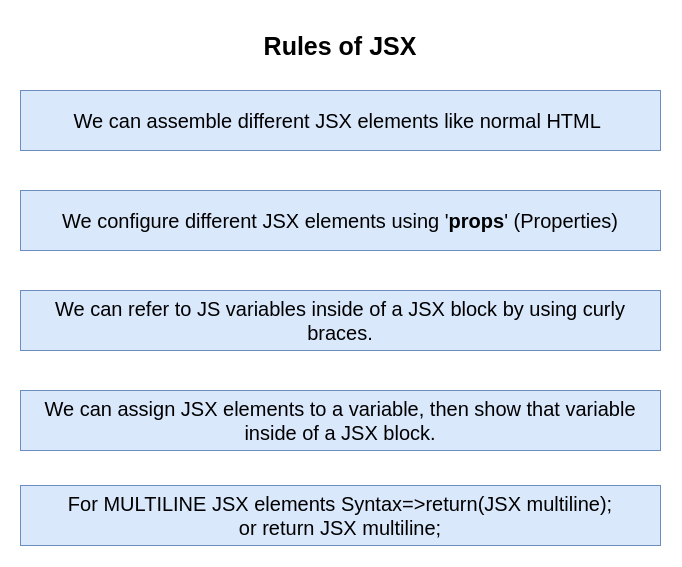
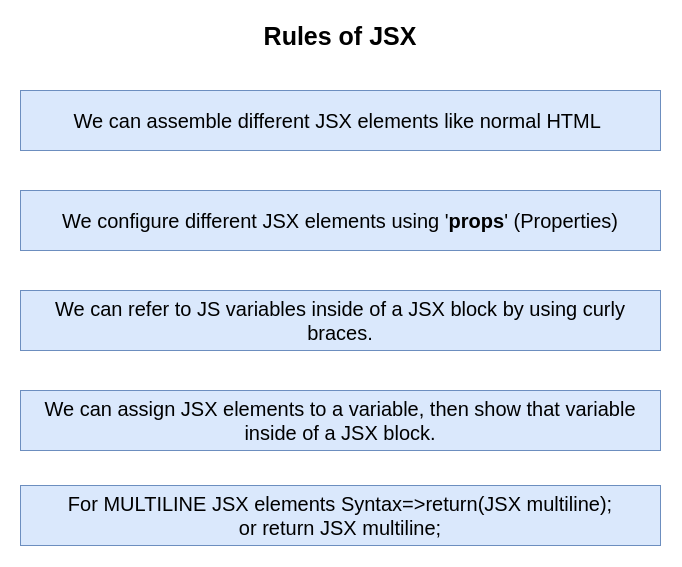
- <mxCell id="6" value="&lt;font style=&quot;font-size: 25px&quot;&gt;&lt;b&gt;Rules of JSX&lt;/b&gt;&lt;/font&gt;" style="text;html=1;strokeColor=none;fillColor=none;align=center;verticalAlign=middle;whiteSpace=wrap;rounded=0;" vertex="1" parent="1"><mxGeometry x="160" y="30" width="360" height="30" as="geometry" /></mxCell>
+ <mxCell id="6" value="&lt;font style=&quot;font-size: 25px&quot;&gt;&lt;b&gt;Rules of JSX&lt;/b&gt;&lt;/font&gt;" style="text;html=1;strokeColor=none;fillColor=none;align=center;verticalAlign=middle;whiteSpace=wrap;rounded=0;" vertex="1" parent="1"><mxGeometry x="160" y="20" width="360" height="30" as="geometry" /></mxCell>
